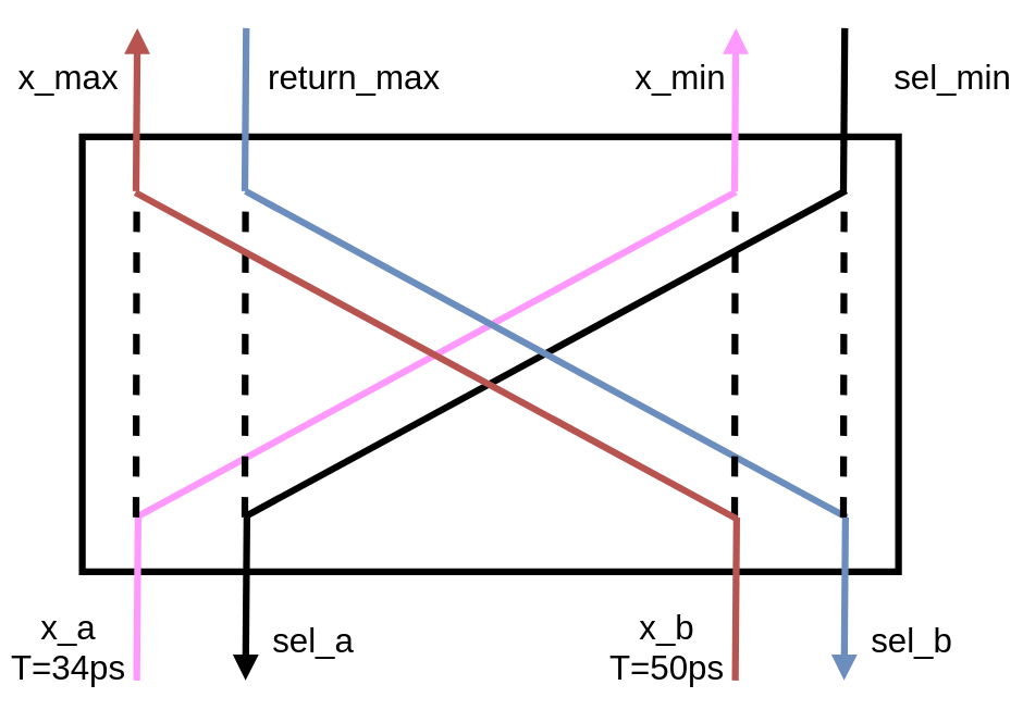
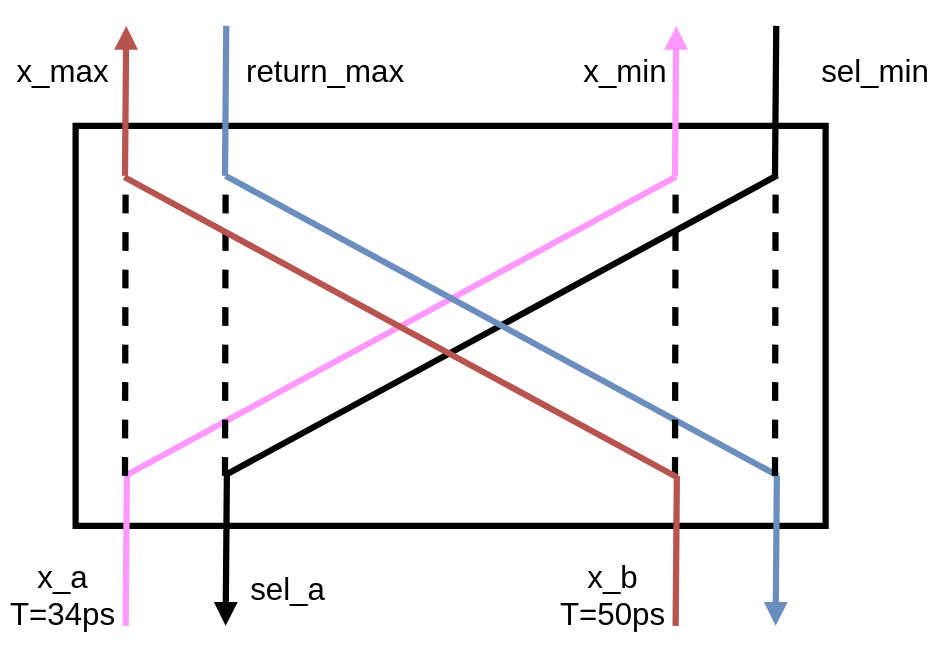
- <mxCell id="21" value="&lt;div style=&quot;font-size: 25px;&quot;&gt;sel_b&lt;/div&gt;&lt;div style=&quot;font-size: 25px;&quot;&gt;&lt;br style=&quot;font-size: 25px;&quot;&gt;&lt;/div&gt;" style="text;html=1;align=center;verticalAlign=middle;whiteSpace=wrap;rounded=0;fontSize=25;strokeWidth=5;" parent="1" vertex="1"><mxGeometry x="640" y="470" width="60" height="30" as="geometry" /></mxCell>
